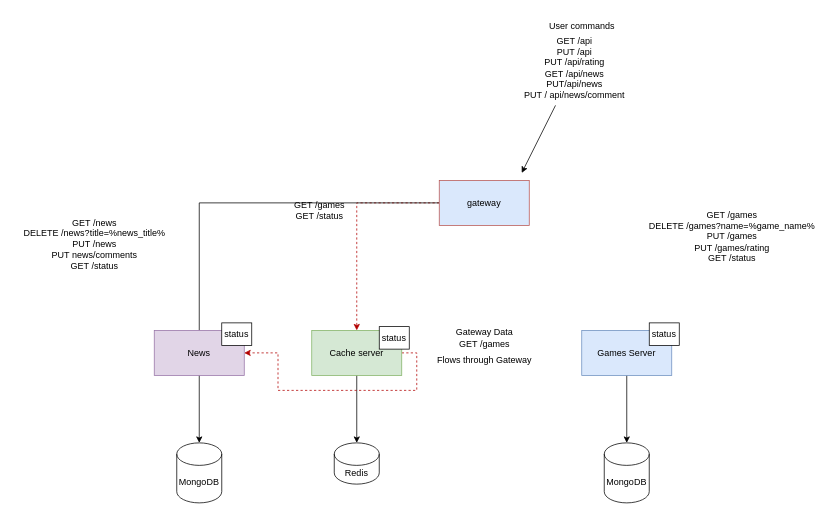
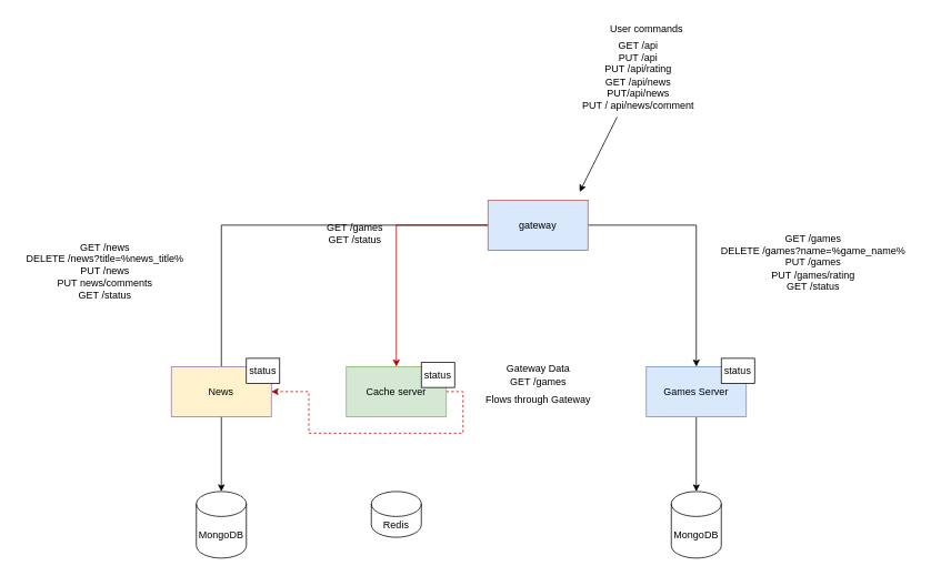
+ <mxCell id="3" style="edgeStyle=orthogonalEdgeStyle;rounded=0;orthogonalLoop=1;jettySize=auto;html=1;exitX=1;exitY=0.5;exitDx=0;exitDy=0;entryX=0.5;entryY=0;entryDx=0;entryDy=0;" parent="1" source="5" target="7" edge="1"><mxGeometry relative="1" as="geometry" /></mxCell>
- <mxCell id="2" style="edgeStyle=orthogonalEdgeStyle;rounded=0;orthogonalLoop=1;jettySize=auto;html=1;exitX=0;exitY=0.5;exitDx=0;exitDy=0;entryX=0.5;entryY=0;entryDx=0;entryDy=0;fillColor=#e51400;strokeColor=#B20000;dashed=1;" parent="1" source="5" target="10" edge="1"><mxGeometry relative="1" as="geometry" /></mxCell>
+ <mxCell id="2" style="edgeStyle=orthogonalEdgeStyle;rounded=0;orthogonalLoop=1;jettySize=auto;html=1;exitX=0;exitY=0.5;exitDx=0;exitDy=0;entryX=0.5;entryY=0;entryDx=0;entryDy=0;fillColor=#e51400;strokeColor=#B20000;" parent="1" source="5" target="10" edge="1"><mxGeometry relative="1" as="geometry" /></mxCell>
- <mxCell id="18" value="News" style="rounded=0;whiteSpace=wrap;html=1;fillColor=#e1d5e7;strokeColor=#9673a6;" vertex="1" parent="1"><mxGeometry x="205" y="440" width="120" height="60" as="geometry" /></mxCell>
+ <mxCell id="18" value="News" style="rounded=0;whiteSpace=wrap;html=1;fillColor=#fff2cc;strokeColor=#9673a6;" vertex="1" parent="1"><mxGeometry x="205" y="440" width="120" height="60" as="geometry" /></mxCell>
- <mxCell id="8" style="edgeStyle=orthogonalEdgeStyle;rounded=0;orthogonalLoop=1;jettySize=auto;html=1;exitX=0.5;exitY=1;exitDx=0;exitDy=0;entryX=0.5;entryY=0;entryDx=0;entryDy=0;entryPerimeter=0;" parent="1" source="10" target="11" edge="1"><mxGeometry relative="1" as="geometry" /></mxCell>
